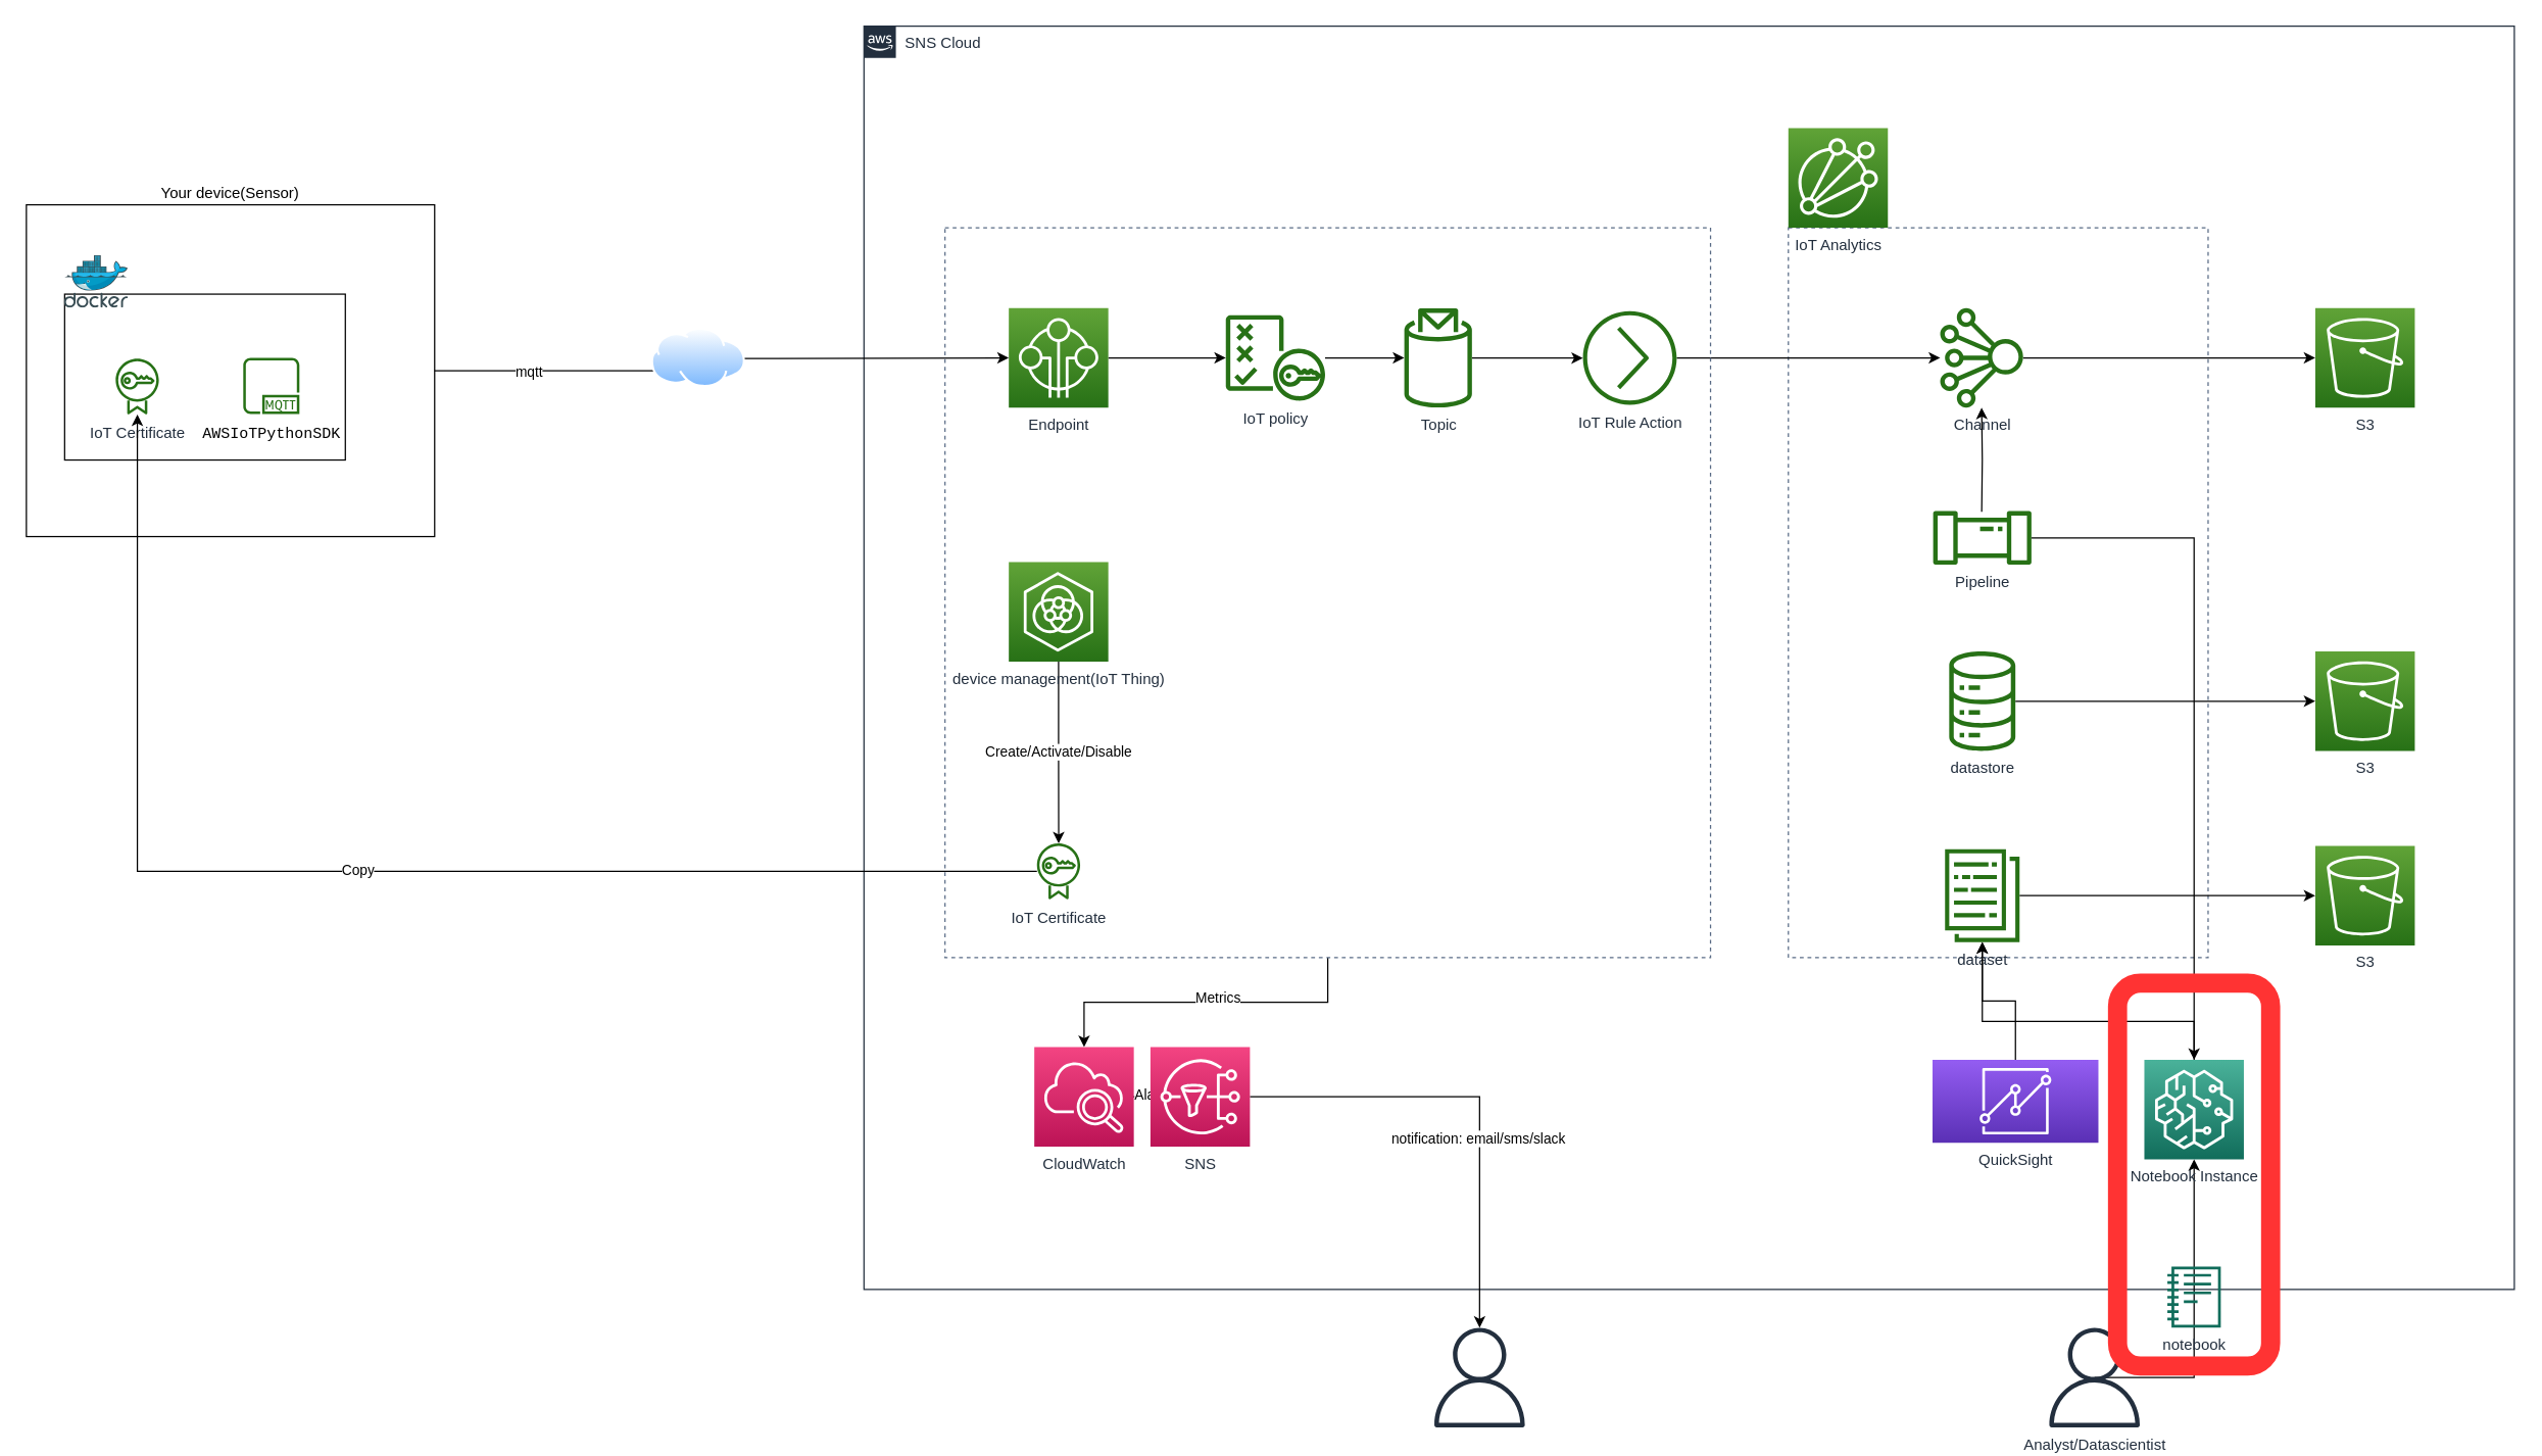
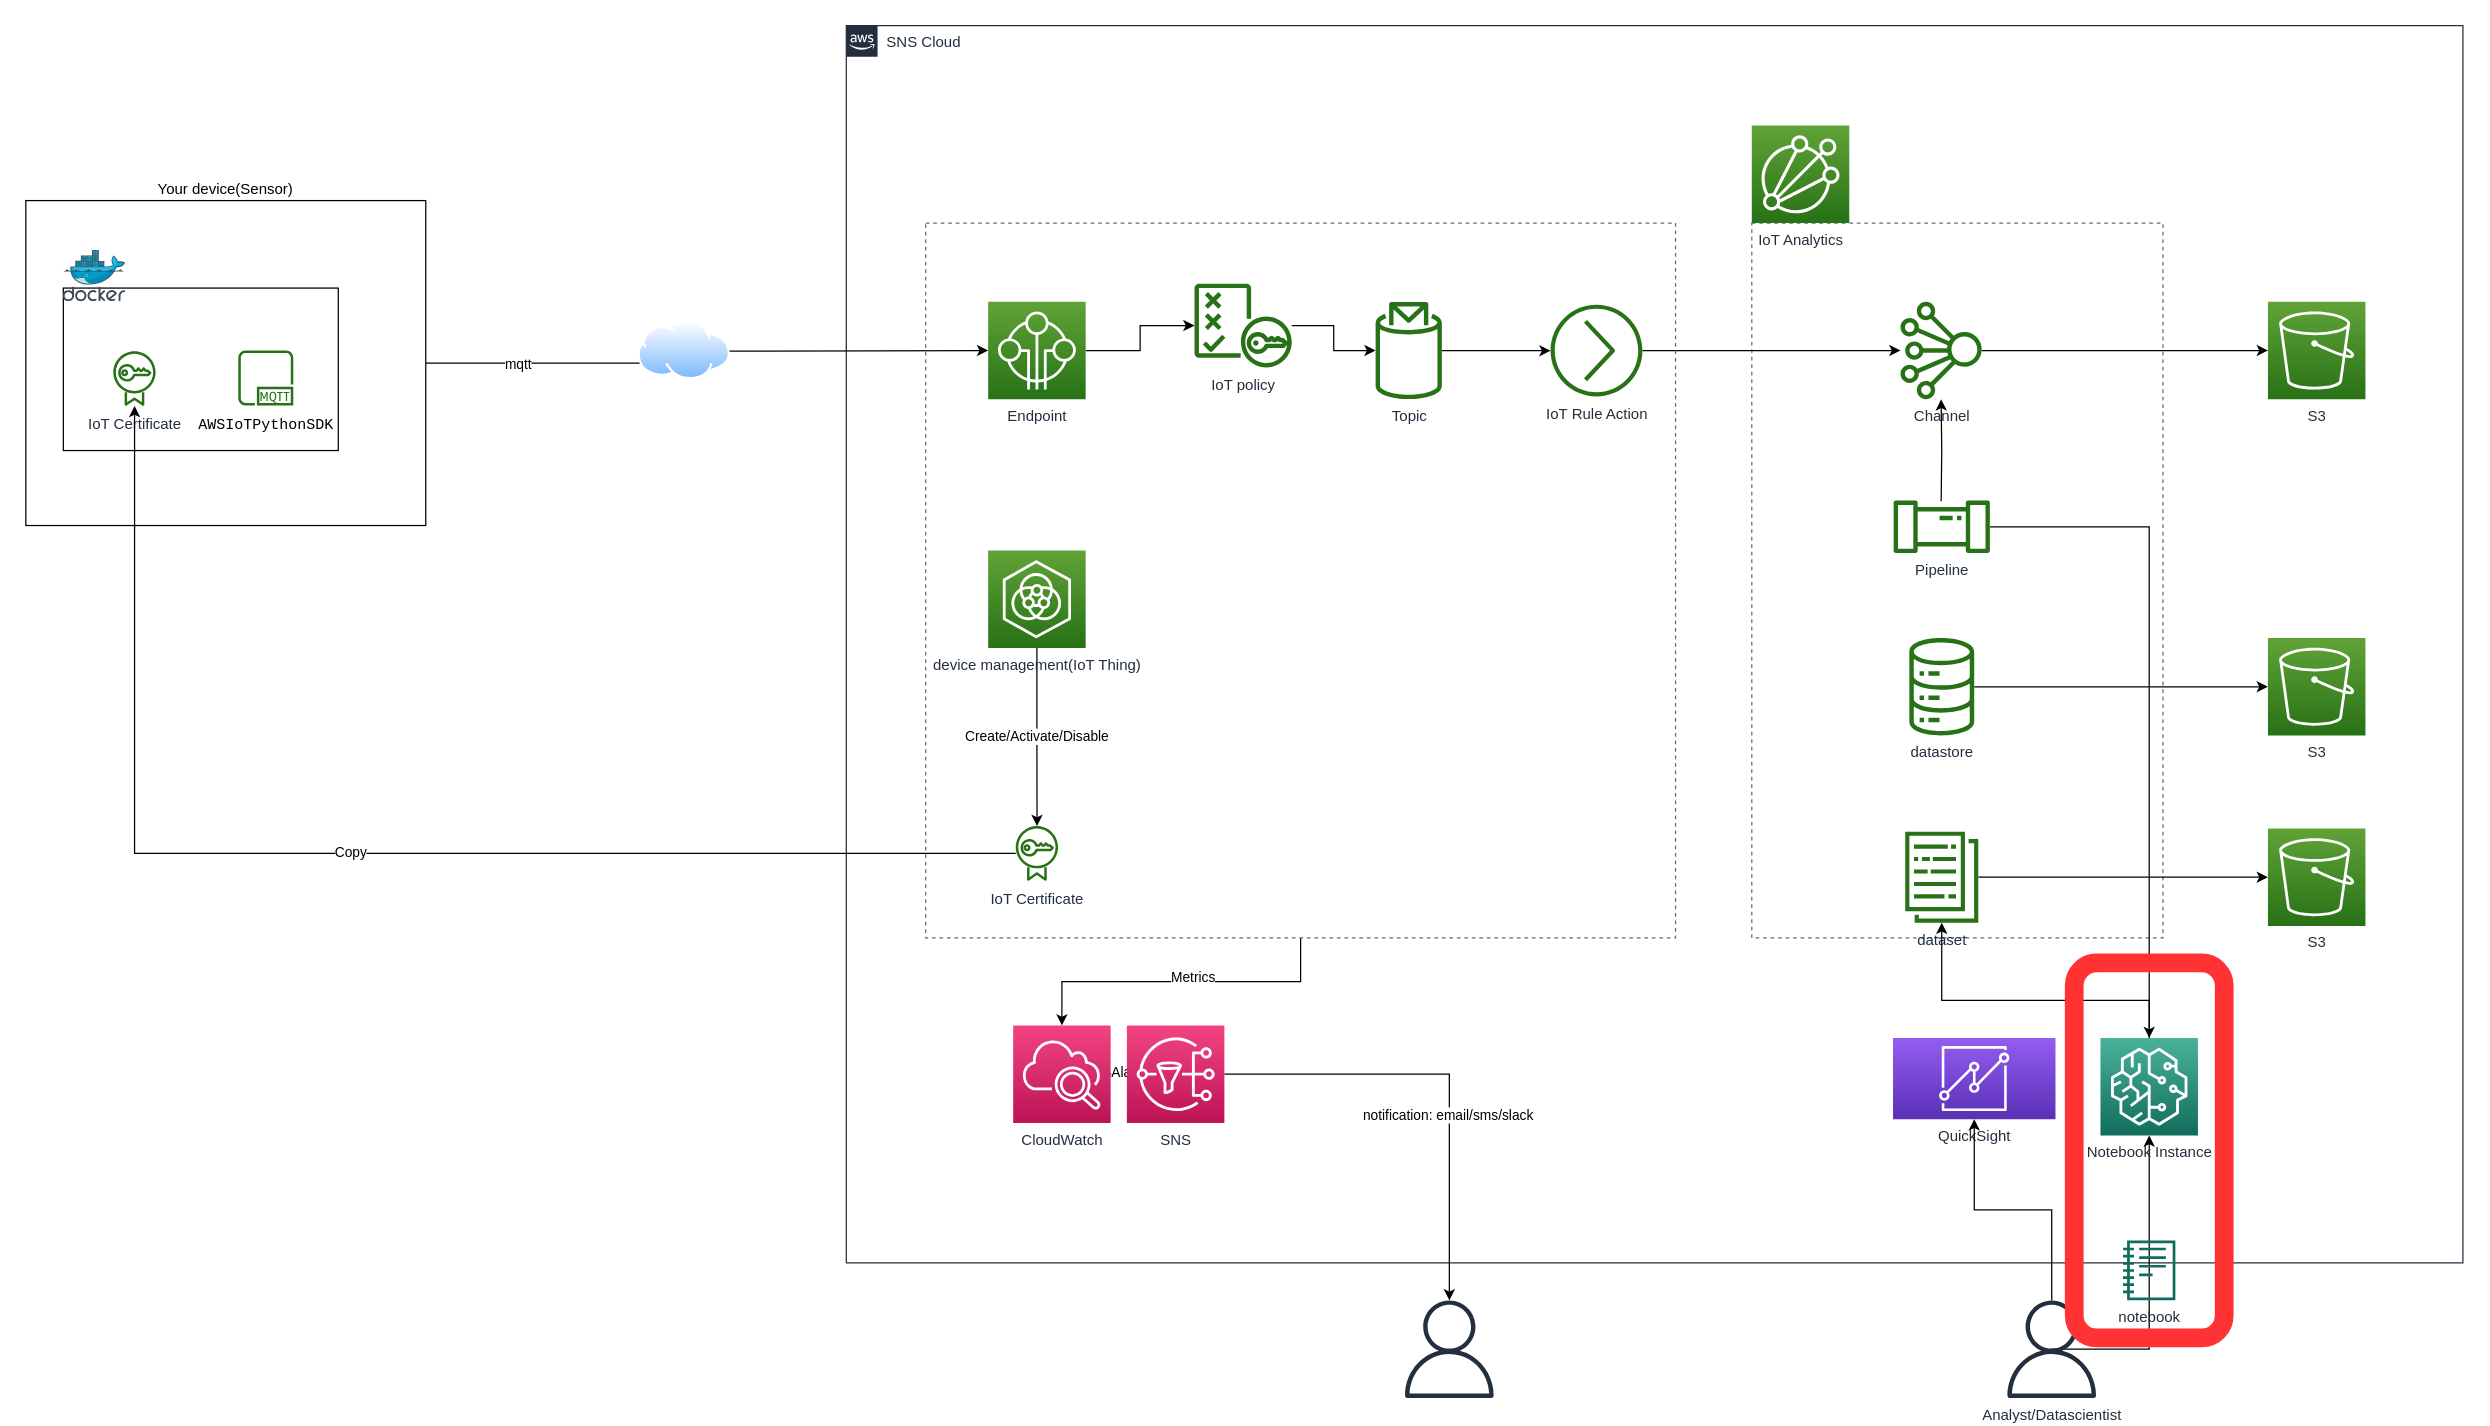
- <mxCell id="15" value="IoT policy" style="outlineConnect=0;fontColor=#232F3E;gradientColor=none;fillColor=#277116;strokeColor=none;dashed=0;verticalLabelPosition=bottom;verticalAlign=top;align=center;html=1;fontSize=12;fontStyle=0;aspect=fixed;pointerEvents=1;shape=mxgraph.aws4.policy;" parent="1" vertex="1"><mxGeometry x="960" y="246.5" width="78" height="67" as="geometry" /></mxCell>
+ <mxCell id="15" value="IoT policy" style="outlineConnect=0;fontColor=#232F3E;gradientColor=none;fillColor=#277116;strokeColor=none;dashed=0;verticalLabelPosition=bottom;verticalAlign=top;align=center;html=1;fontSize=12;fontStyle=0;aspect=fixed;pointerEvents=1;shape=mxgraph.aws4.policy;" parent="1" vertex="1"><mxGeometry x="955" y="226.5" width="78" height="67" as="geometry" /></mxCell>
- <mxCell id="37" style="edgeStyle=orthogonalEdgeStyle;rounded=0;orthogonalLoop=1;jettySize=auto;html=1;" parent="1" source="38" target="40" edge="1"><mxGeometry relative="1" as="geometry" /></mxCell>
+ <mxCell id="42" style="edgeStyle=orthogonalEdgeStyle;rounded=0;orthogonalLoop=1;jettySize=auto;html=1;" parent="1" source="44" target="38" edge="1"><mxGeometry relative="1" as="geometry" /></mxCell>
